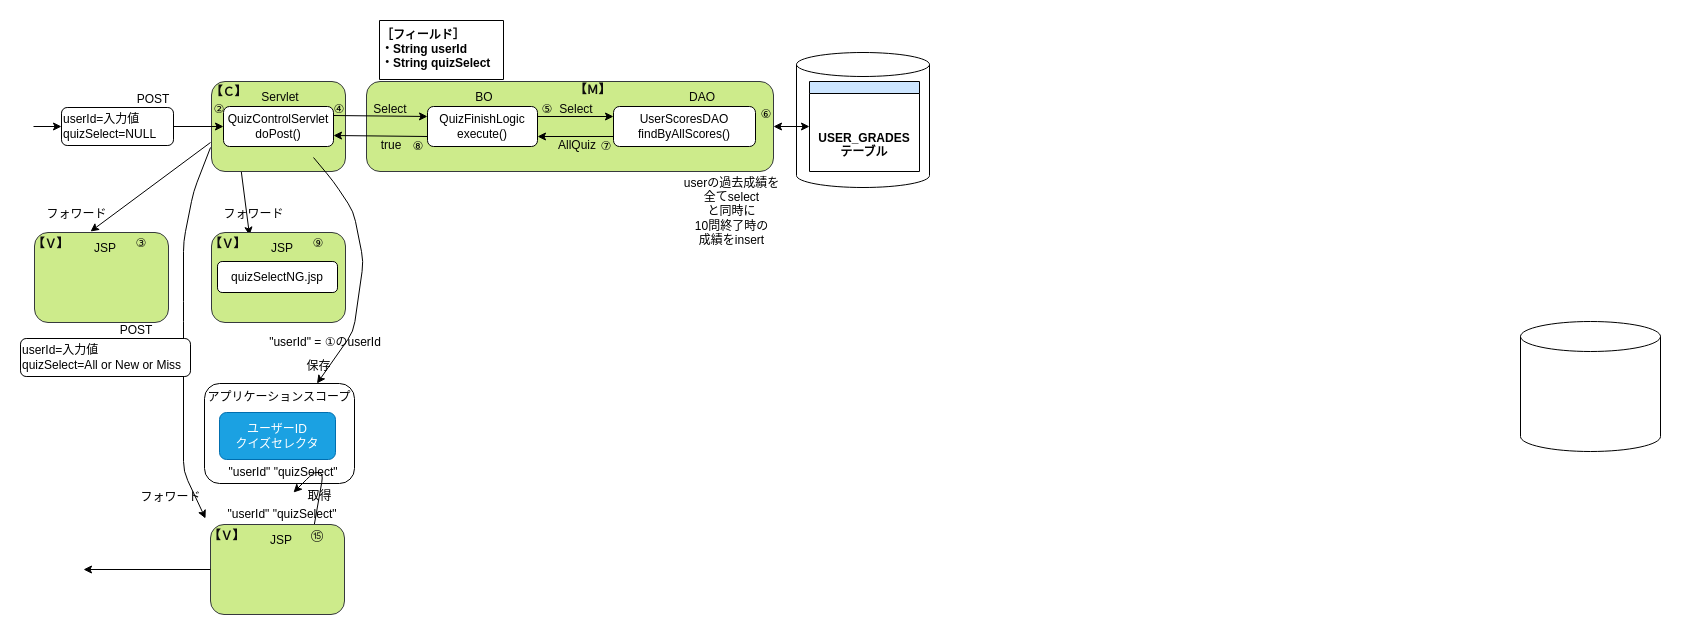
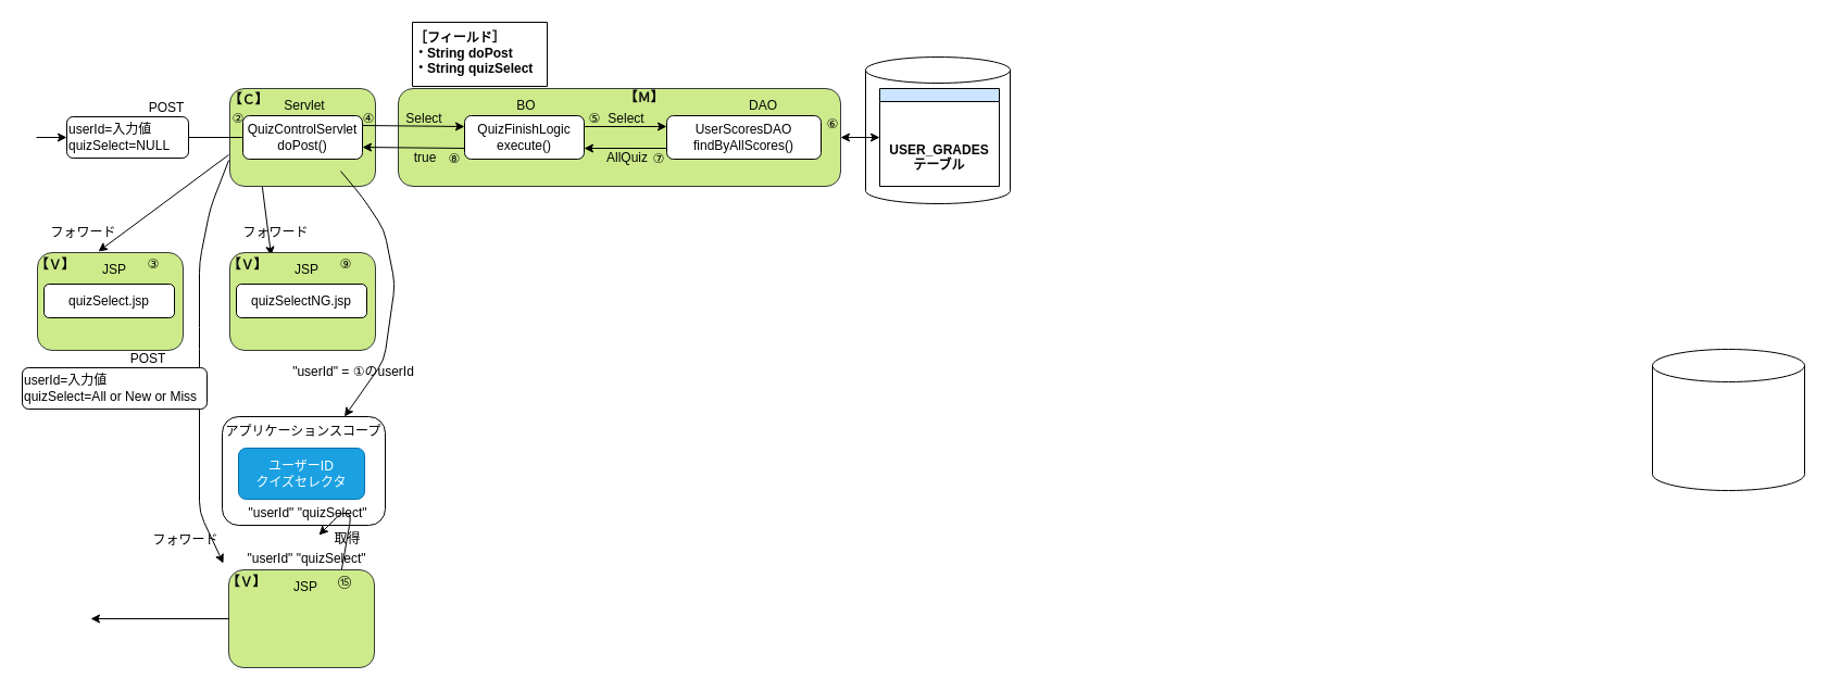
- <mxCell id="60" value="&#10;&#10;&#10;&#10;［フィールド］&#10;・String userId&#10;・String quizSelect" style="swimlane;startSize=0;fontColor=#000000;align=left;" parent="1" vertex="1"><mxGeometry x="379" y="20" width="124" height="59" as="geometry" /></mxCell>
+ <mxCell id="60" value="&#10;&#10;&#10;&#10;［フィールド］&#10;・String doPost&#10;・String quizSelect" style="swimlane;startSize=0;fontColor=#000000;align=left;" parent="1" vertex="1"><mxGeometry x="379" y="20" width="124" height="59" as="geometry" /></mxCell>
- <mxCell id="13" value="" style="endArrow=classic;html=1;entryX=0;entryY=0.5;entryDx=0;entryDy=0;exitX=1;exitY=0.5;exitDx=0;exitDy=0;" parent="1" source="11" target="14" edge="1"><mxGeometry width="50" height="50" relative="1" as="geometry"><mxPoint x="173" y="126" as="sourcePoint" /><mxPoint x="223" y="126" as="targetPoint" /></mxGeometry></mxCell>
+ <mxCell id="13" value="" style="endArrow=none;html=1;entryX=0;entryY=0.5;entryDx=0;entryDy=0;exitX=1;exitY=0.5;exitDx=0;exitDy=0;" parent="1" source="11" target="14" edge="1"><mxGeometry width="50" height="50" relative="1" as="geometry"><mxPoint x="173" y="126" as="sourcePoint" /><mxPoint x="223" y="126" as="targetPoint" /></mxGeometry></mxCell>
- <mxCell id="66" value="userの過去成績を&lt;br&gt;全てselect&lt;br&gt;と同時に&lt;br&gt;10問終了時の&lt;br&gt;成績をinsert" style="text;html=1;strokeColor=none;fillColor=none;align=center;verticalAlign=middle;whiteSpace=wrap;rounded=0;" parent="1" vertex="1"><mxGeometry x="673" y="172" width="117" height="78" as="geometry" /></mxCell>
+ <mxCell id="39" value="quizSelect.jsp" style="rounded=1;whiteSpace=wrap;html=1;" parent="1" vertex="1"><mxGeometry x="40" y="261" width="120" height="31" as="geometry" /></mxCell>
- <mxCell id="23" value="保存" style="text;html=1;strokeColor=none;fillColor=none;align=center;verticalAlign=middle;whiteSpace=wrap;rounded=0;" parent="1" vertex="1"><mxGeometry x="300" y="356" width="37" height="20" as="geometry" /></mxCell>
